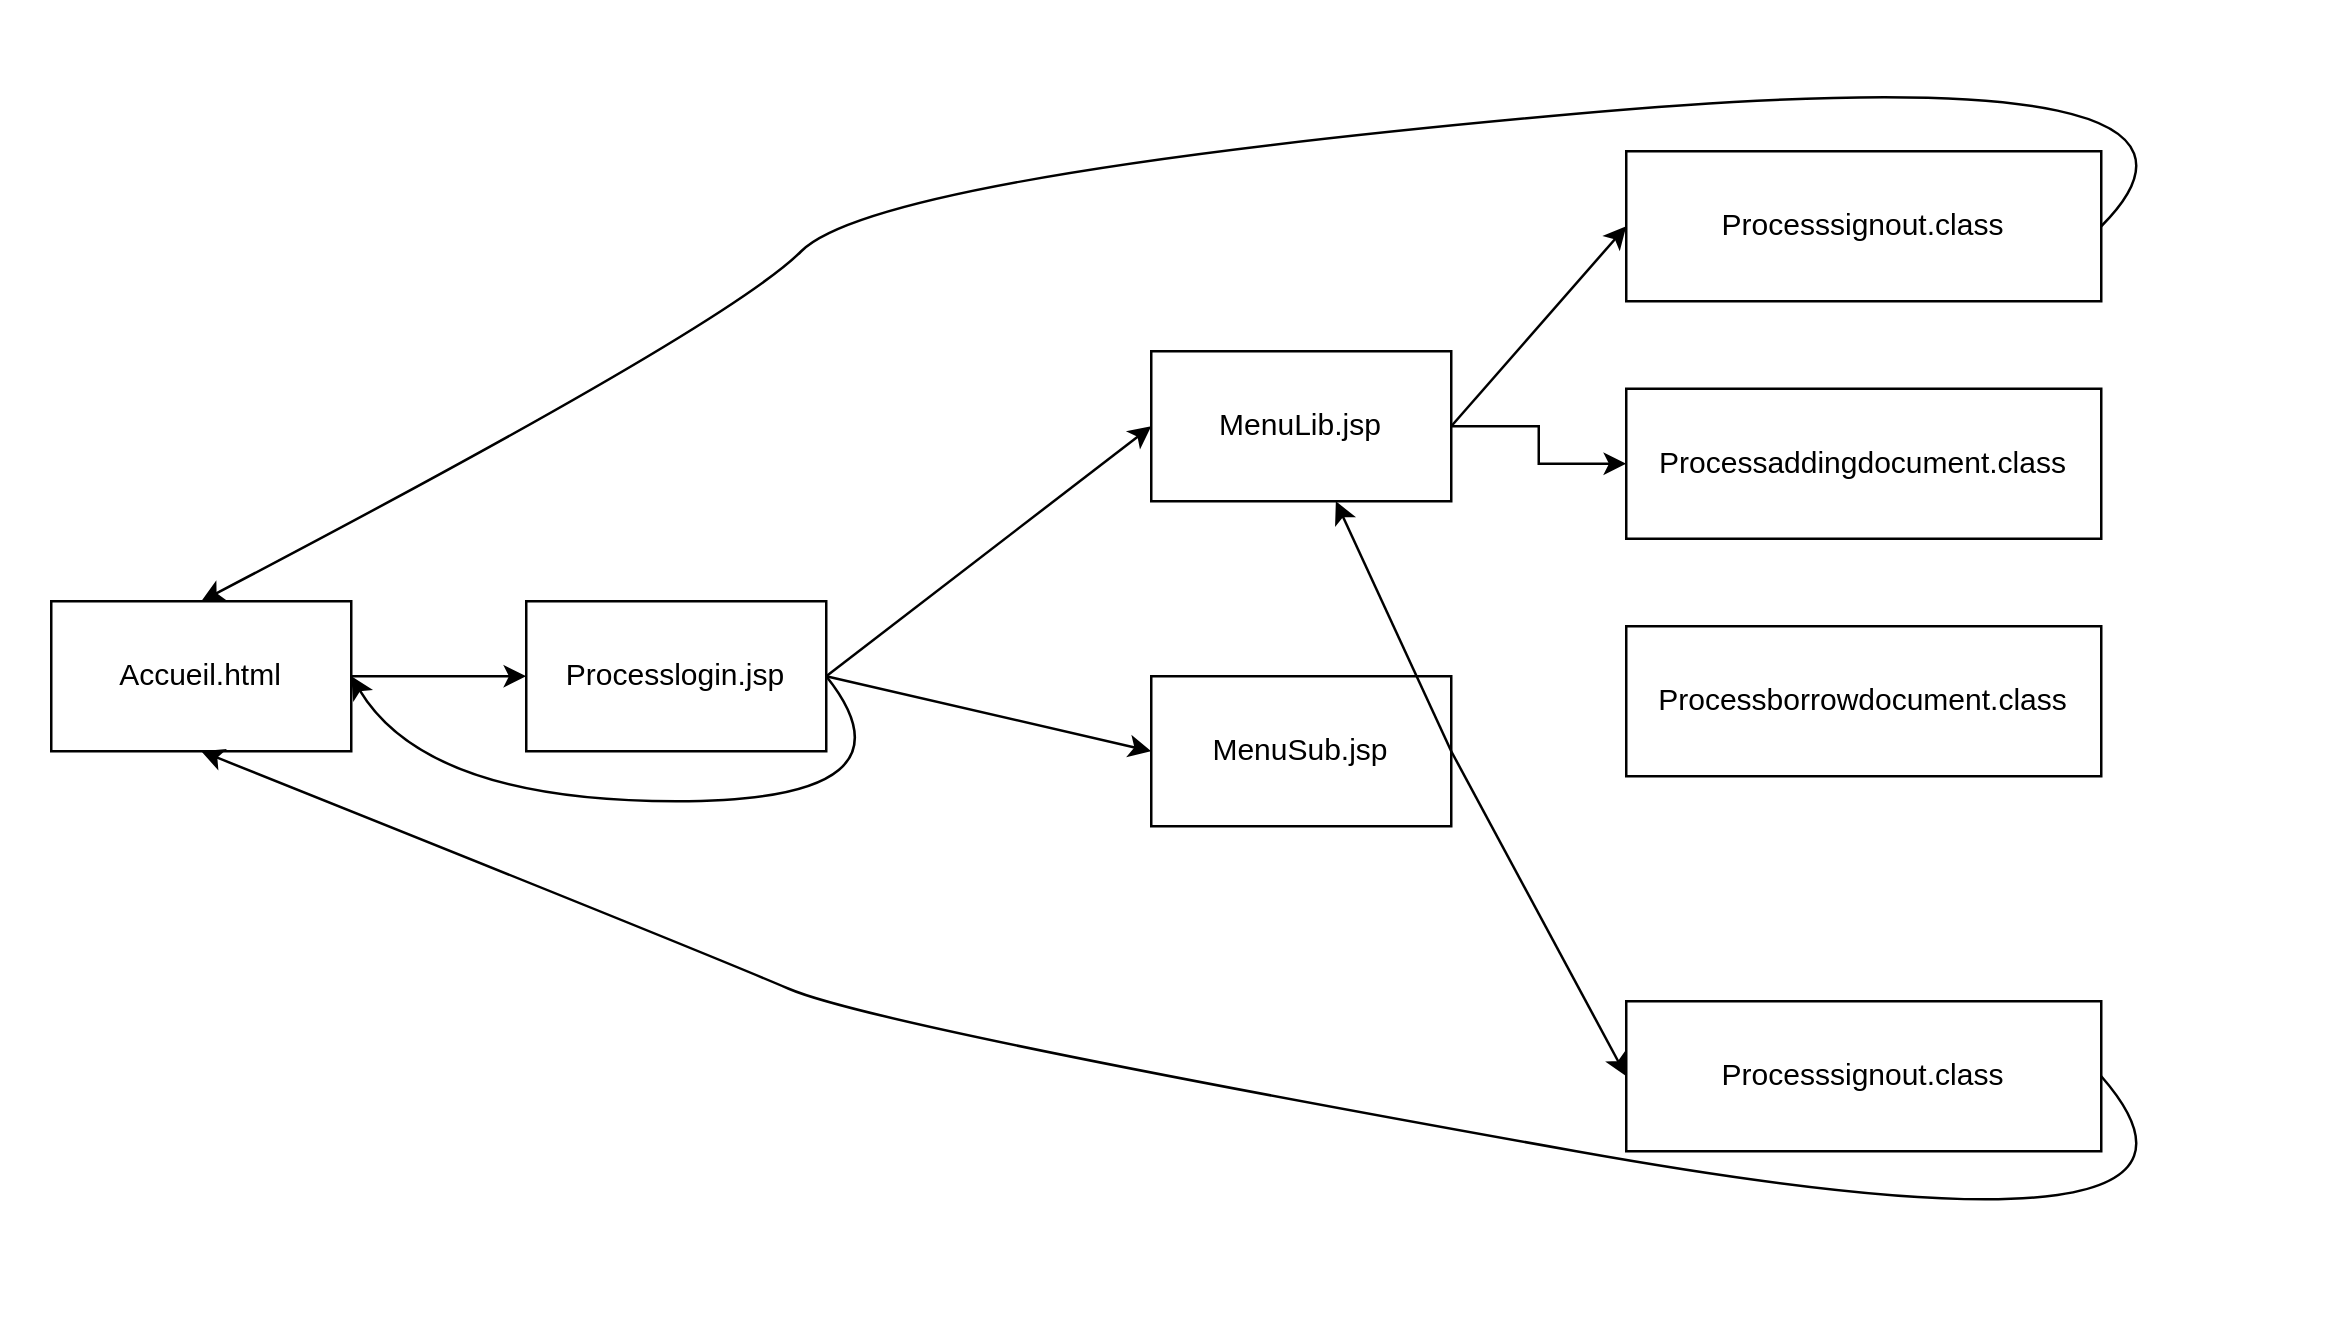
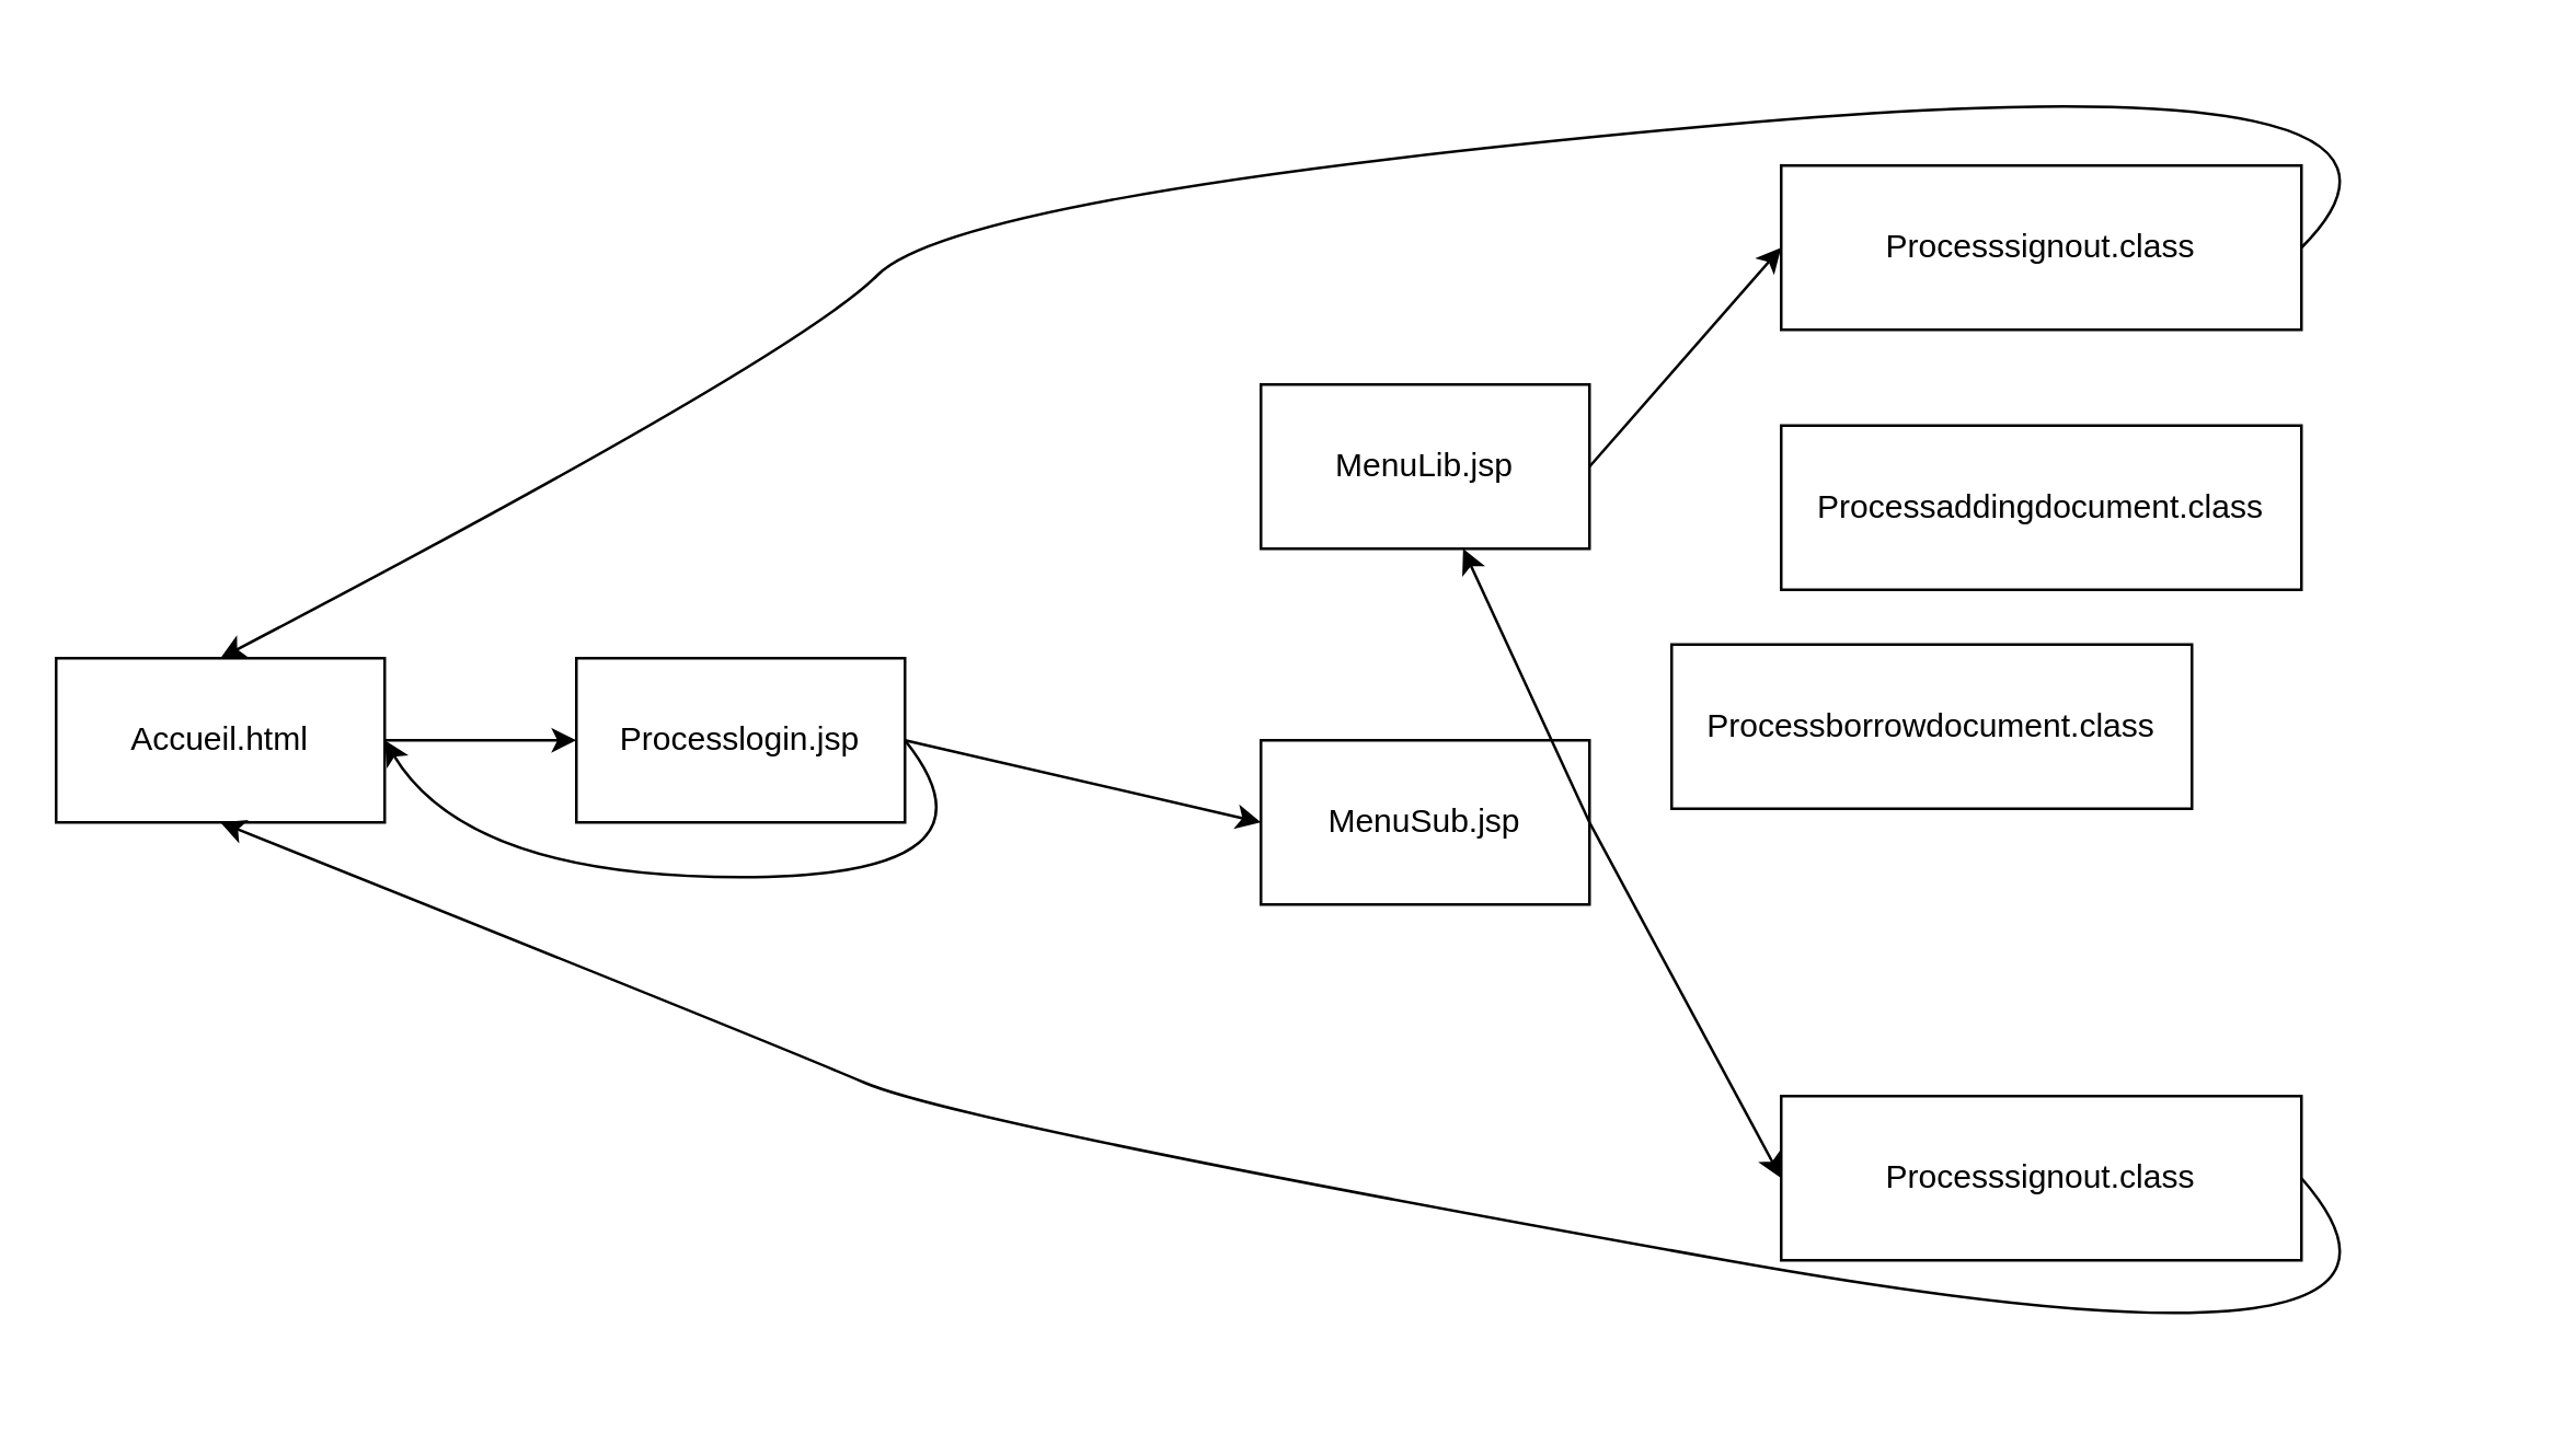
- <mxCell id="4" style="edgeStyle=orthogonalEdgeStyle;rounded=0;orthogonalLoop=1;jettySize=auto;html=1;" edge="1" parent="1" source="5" target="11"><mxGeometry relative="1" as="geometry" /></mxCell>
- <mxCell id="8" value="" style="endArrow=classic;html=1;rounded=0;exitX=1;exitY=0.5;exitDx=0;exitDy=0;entryX=0;entryY=0.5;entryDx=0;entryDy=0;" edge="1" parent="1" source="6" target="5"><mxGeometry width="50" height="50" relative="1" as="geometry"><mxPoint x="350" y="340" as="sourcePoint" /><mxPoint x="400" y="290" as="targetPoint" /></mxGeometry></mxCell>
- <mxCell id="15" value="Processborrowdocument.class" style="rounded=0;whiteSpace=wrap;html=1;" vertex="1" parent="1"><mxGeometry x="650" y="250" width="190" height="60" as="geometry" /></mxCell>
+ <mxCell id="15" value="Processborrowdocument.class" style="rounded=0;whiteSpace=wrap;html=1;" vertex="1" parent="1"><mxGeometry x="610" y="235" width="190" height="60" as="geometry" /></mxCell>
